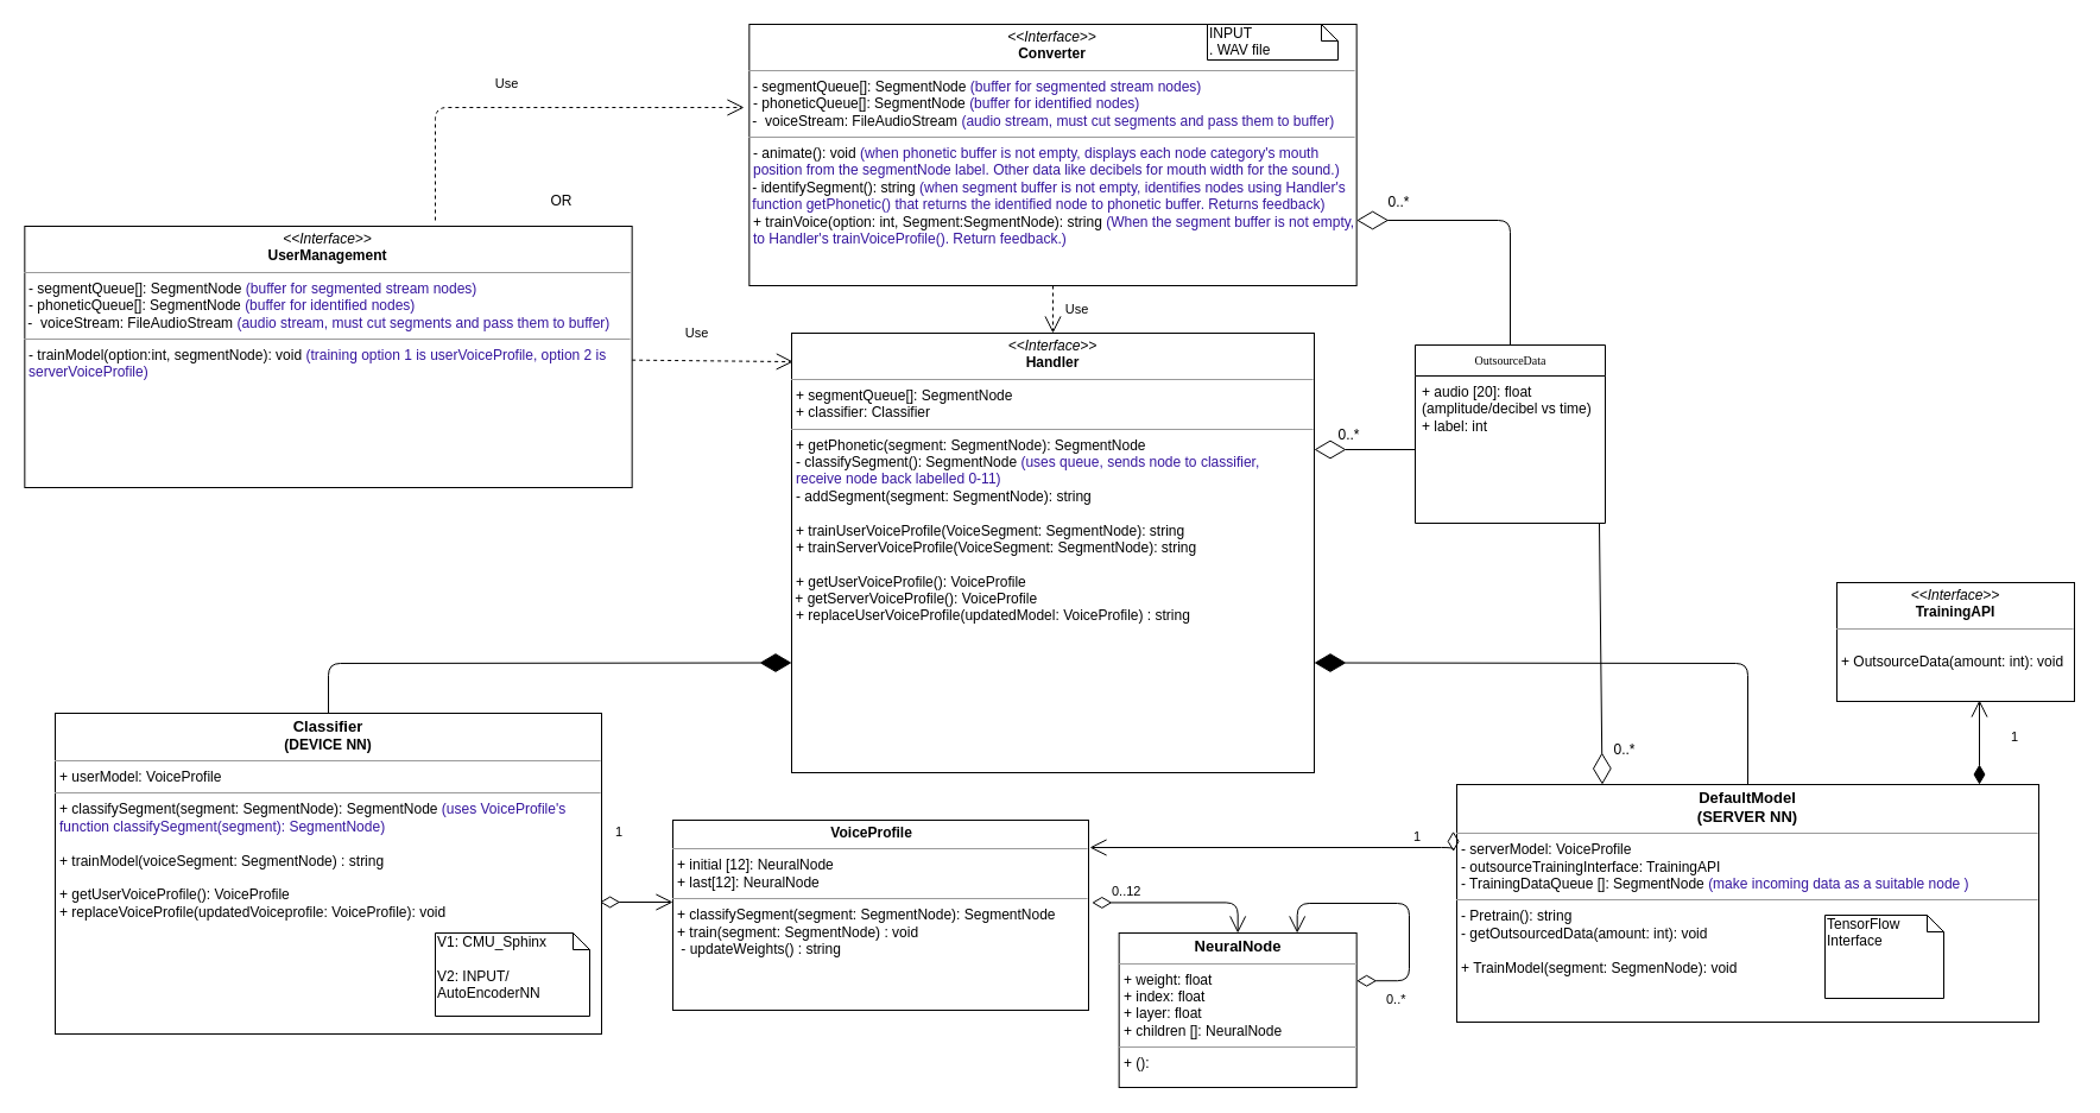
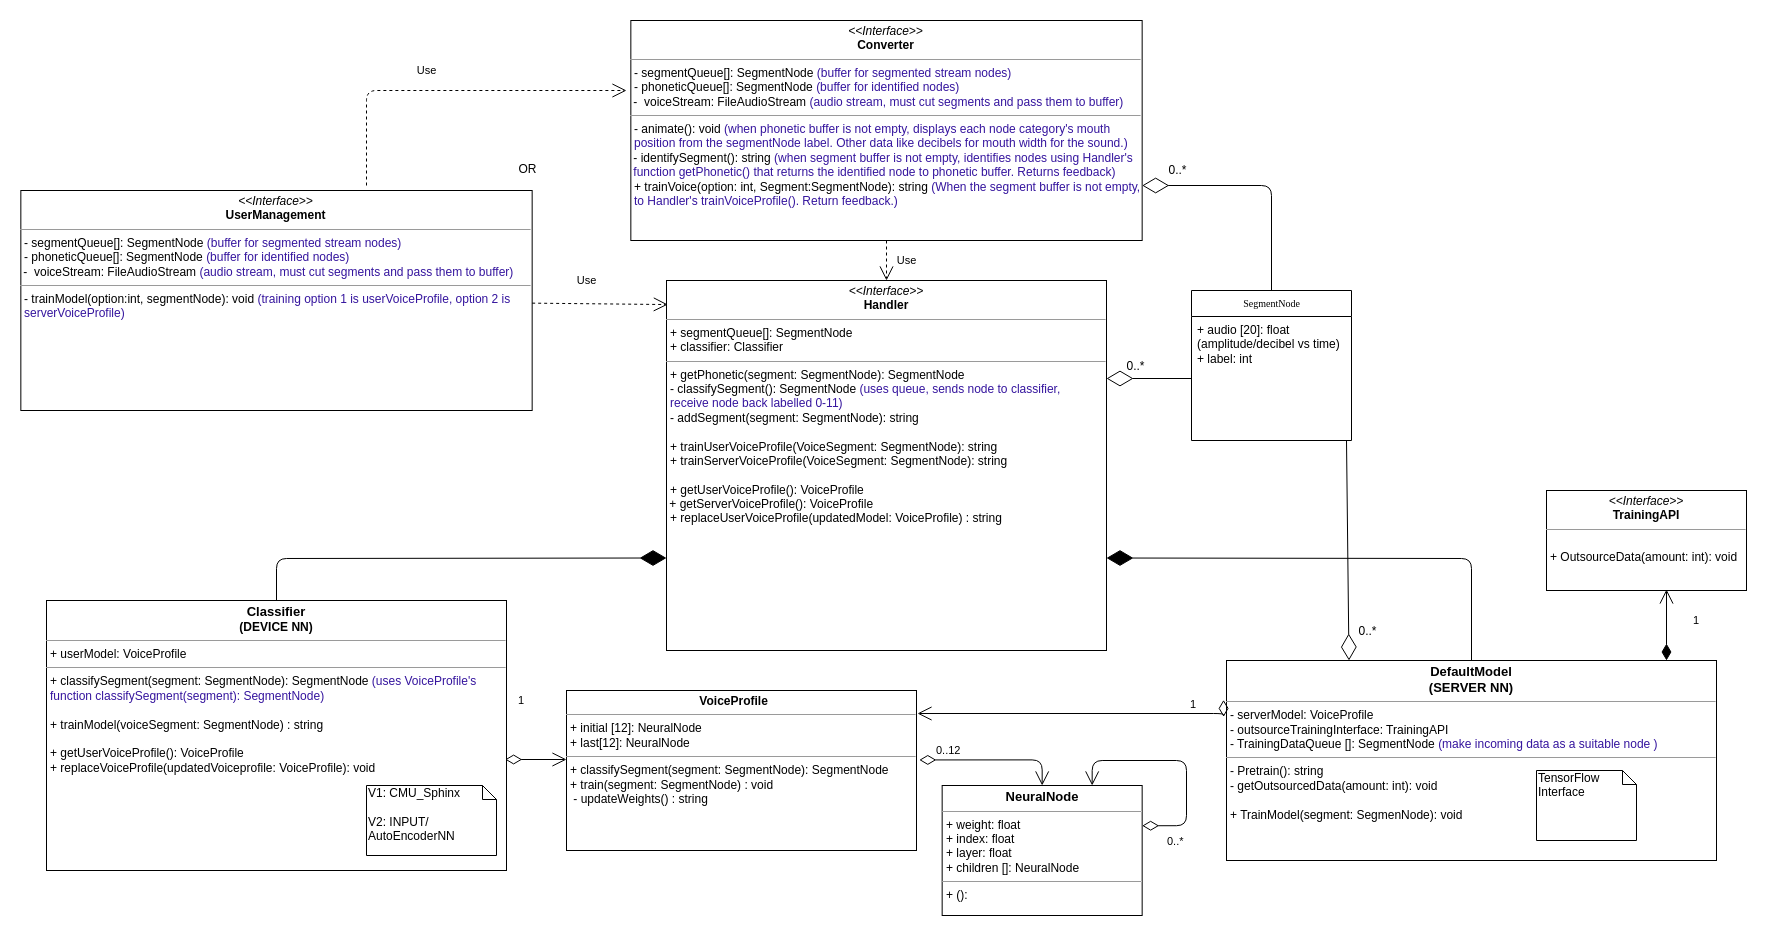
- <mxCell id="12" value="INPUT&lt;br&gt;. WAV file" style="shape=note;whiteSpace=wrap;html=1;size=14;verticalAlign=top;align=left;spacingTop=-6;" parent="1" vertex="1"><mxGeometry x="1016" y="20" width="110" height="30" as="geometry" /></mxCell>
- <mxCell id="31" value="OR" style="text;html=1;align=center;verticalAlign=middle;resizable=0;points=[];autosize=1;" vertex="1" parent="1"><mxGeometry x="457" y="159" width="30" height="20" as="geometry" /></mxCell>
+ <mxCell id="31" value="OR" style="text;html=1;align=center;verticalAlign=middle;resizable=0;points=[];autosize=1;" vertex="1" parent="1"><mxGeometry x="512" y="159" width="30" height="20" as="geometry" /></mxCell>
- <mxCell id="21" value="OutsourceData" style="swimlane;html=1;fontStyle=0;childLayout=stackLayout;horizontal=1;startSize=26;fillColor=none;horizontalStack=0;resizeParent=1;resizeLast=0;collapsible=1;marginBottom=0;swimlaneFillColor=#ffffff;rounded=0;shadow=0;comic=0;labelBackgroundColor=none;strokeWidth=1;fontFamily=Verdana;fontSize=10;align=center;" parent="1" vertex="1"><mxGeometry x="1191" y="290" width="160" height="150" as="geometry" /></mxCell>
+ <mxCell id="21" value="SegmentNode" style="swimlane;html=1;fontStyle=0;childLayout=stackLayout;horizontal=1;startSize=26;fillColor=none;horizontalStack=0;resizeParent=1;resizeLast=0;collapsible=1;marginBottom=0;swimlaneFillColor=#ffffff;rounded=0;shadow=0;comic=0;labelBackgroundColor=none;strokeWidth=1;fontFamily=Verdana;fontSize=10;align=center;" parent="1" vertex="1"><mxGeometry x="1191" y="290" width="160" height="150" as="geometry" /></mxCell>
